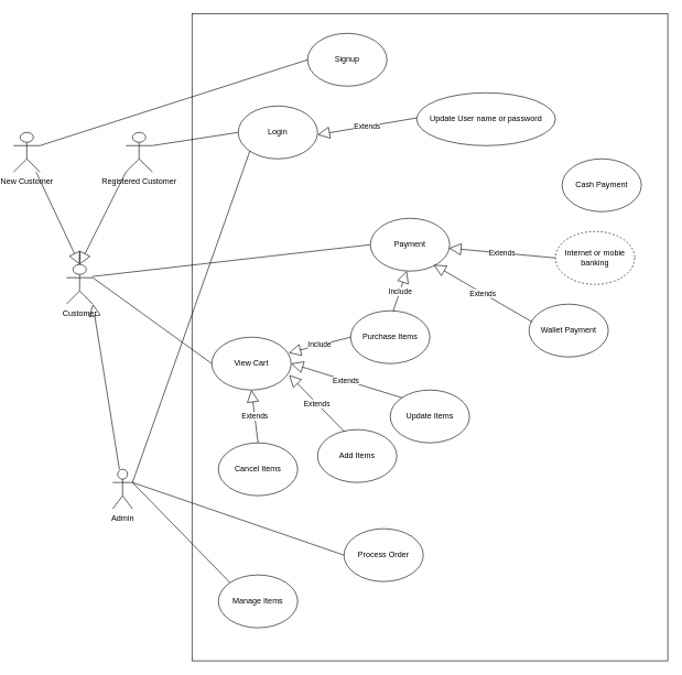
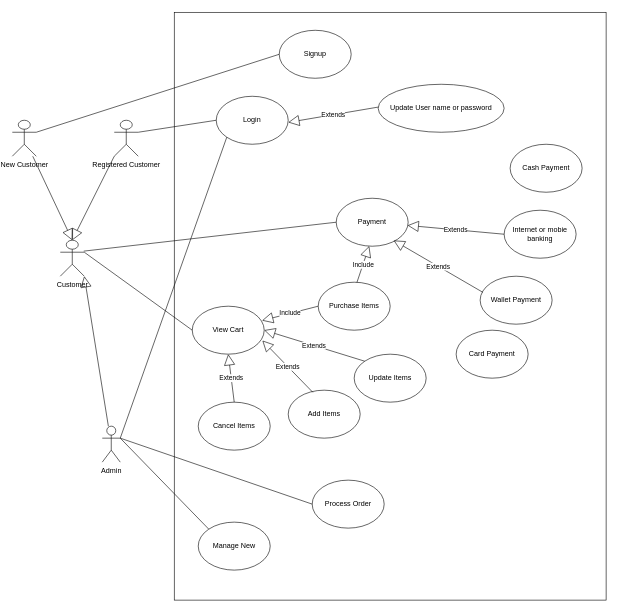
- <mxCell id="13" value="Internet or mobie banking" style="ellipse;whiteSpace=wrap;html=1;dashed=1;" vertex="1" parent="1"><mxGeometry x="840" y="350" width="120" height="80" as="geometry" /></mxCell>
+ <mxCell id="13" value="Internet or mobie banking" style="ellipse;whiteSpace=wrap;html=1;" vertex="1" parent="1"><mxGeometry x="840" y="350" width="120" height="80" as="geometry" /></mxCell>
+ <mxCell id="11" value="Card Payment" style="ellipse;whiteSpace=wrap;html=1;" vertex="1" parent="1"><mxGeometry x="760" y="550" width="120" height="80" as="geometry" /></mxCell>
- <mxCell id="9" value="Manage Items" style="ellipse;whiteSpace=wrap;html=1;" vertex="1" parent="1"><mxGeometry x="330" y="870" width="120" height="80" as="geometry" /></mxCell>
+ <mxCell id="9" value="Manage New" style="ellipse;whiteSpace=wrap;html=1;" vertex="1" parent="1"><mxGeometry x="330" y="870" width="120" height="80" as="geometry" /></mxCell>
